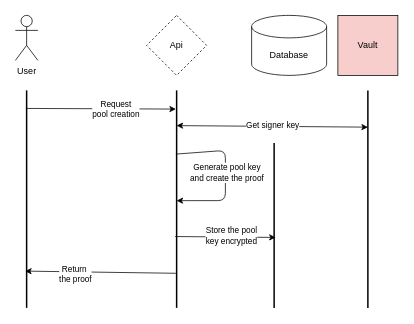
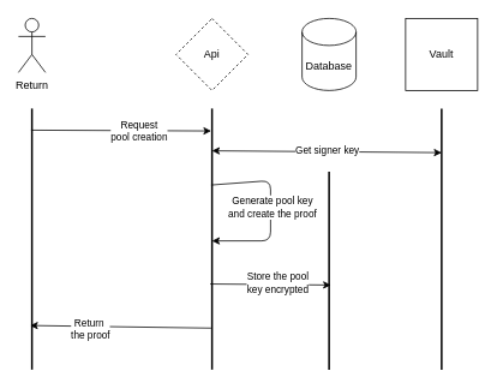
- <mxCell id="11" value="Database" style="shape=cylinder3;whiteSpace=wrap;html=1;boundedLbl=1;backgroundOutline=1;size=15;" parent="1" vertex="1"><mxGeometry x="335" y="20" width="100" height="80" as="geometry" /></mxCell>
+ <mxCell id="11" value="Database" style="shape=cylinder3;whiteSpace=wrap;html=1;boundedLbl=1;backgroundOutline=1;size=15;" parent="1" vertex="1"><mxGeometry x="335" y="20" width="60" height="80" as="geometry" /></mxCell>
- <mxCell id="7" value="Vault" style="whiteSpace=wrap;html=1;aspect=fixed;fillColor=#f8cecc;" parent="1" vertex="1"><mxGeometry x="450" y="20" width="80" height="80" as="geometry" /></mxCell>
+ <mxCell id="7" value="Vault" style="whiteSpace=wrap;html=1;aspect=fixed;" parent="1" vertex="1"><mxGeometry x="450" y="20" width="80" height="80" as="geometry" /></mxCell>
- <mxCell id="2" value="User" style="shape=umlActor;verticalLabelPosition=bottom;verticalAlign=top;html=1;outlineConnect=0;" parent="1" vertex="1"><mxGeometry x="20" y="20" width="30" height="60" as="geometry" /></mxCell>
+ <mxCell id="2" value="Return" style="shape=umlActor;verticalLabelPosition=bottom;verticalAlign=top;html=1;outlineConnect=0;" parent="1" vertex="1"><mxGeometry x="20" y="20" width="30" height="60" as="geometry" /></mxCell>
